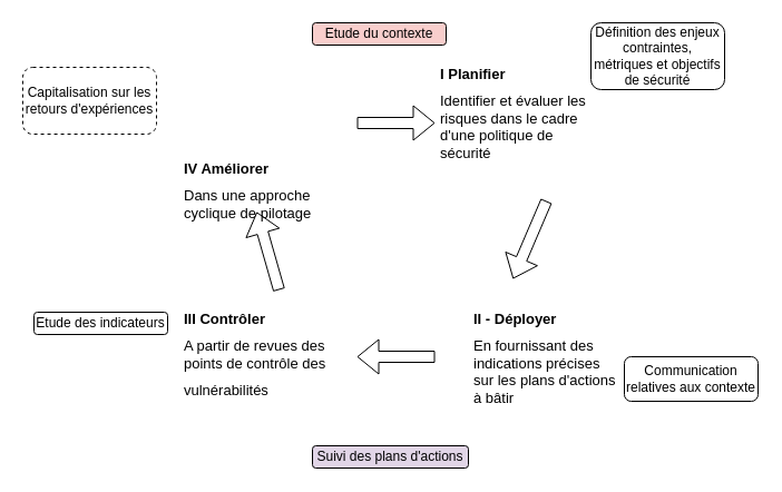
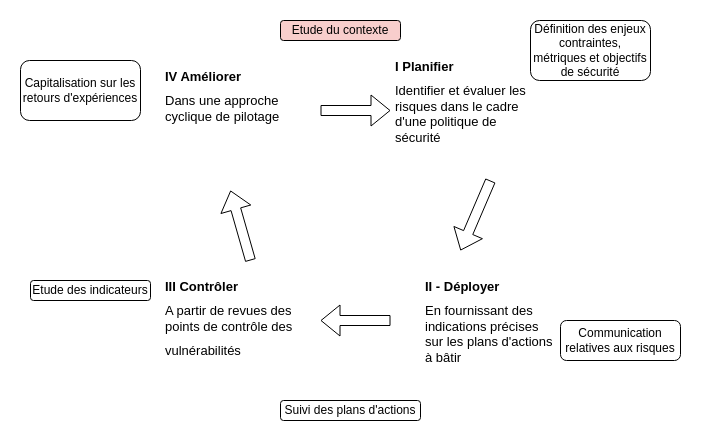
- <mxCell id="15" value="Capitalisation sur les retours d'expériences" style="rounded=1;whiteSpace=wrap;html=1;fontSize=12;dashed=1;" vertex="1" parent="1"><mxGeometry x="20" y="60" width="120" height="60" as="geometry" /></mxCell>
+ <mxCell id="15" value="Capitalisation sur les retours d'expériences" style="rounded=1;whiteSpace=wrap;html=1;fontSize=12;" vertex="1" parent="1"><mxGeometry x="20" y="60" width="120" height="60" as="geometry" /></mxCell>
- <mxCell id="9" value="&lt;h1 style=&quot;font-size: 13px;&quot;&gt;&lt;span style=&quot;background-color: initial;&quot;&gt;&lt;font style=&quot;font-size: 13px;&quot;&gt;IV Améliorer&lt;/font&gt;&lt;/span&gt;&lt;/h1&gt;&lt;h1 style=&quot;font-size: 13px;&quot;&gt;&lt;span style=&quot;font-weight: 400;&quot;&gt;Dans une approche cyclique de pilotage&lt;/span&gt;&lt;/h1&gt;" style="text;html=1;strokeColor=none;fillColor=none;spacing=5;spacingTop=-20;whiteSpace=wrap;overflow=hidden;rounded=0;" vertex="1" parent="1"><mxGeometry x="160" y="145" width="140" height="90" as="geometry" /></mxCell>
+ <mxCell id="9" value="&lt;h1 style=&quot;font-size: 13px;&quot;&gt;&lt;span style=&quot;background-color: initial;&quot;&gt;&lt;font style=&quot;font-size: 13px;&quot;&gt;IV Améliorer&lt;/font&gt;&lt;/span&gt;&lt;/h1&gt;&lt;h1 style=&quot;font-size: 13px;&quot;&gt;&lt;span style=&quot;font-weight: 400;&quot;&gt;Dans une approche cyclique de pilotage&lt;/span&gt;&lt;/h1&gt;" style="text;html=1;strokeColor=none;fillColor=none;spacing=5;spacingTop=-20;whiteSpace=wrap;overflow=hidden;rounded=0;" vertex="1" parent="1"><mxGeometry x="160" y="70" width="140" height="90" as="geometry" /></mxCell>
- <mxCell id="12" value="Communication relatives aux contexte" style="rounded=1;whiteSpace=wrap;html=1;fontSize=12;" vertex="1" parent="1"><mxGeometry x="560" y="320" width="120" height="40" as="geometry" /></mxCell>
+ <mxCell id="12" value="Communication relatives aux risques" style="rounded=1;whiteSpace=wrap;html=1;fontSize=12;" vertex="1" parent="1"><mxGeometry x="560" y="320" width="120" height="40" as="geometry" /></mxCell>
- <mxCell id="13" value="Suivi des plans d'actions" style="rounded=1;whiteSpace=wrap;html=1;fontSize=12;fillColor=#e1d5e7;" vertex="1" parent="1"><mxGeometry x="280" y="400" width="140" height="20" as="geometry" /></mxCell>
+ <mxCell id="13" value="Suivi des plans d'actions" style="rounded=1;whiteSpace=wrap;html=1;fontSize=12;" vertex="1" parent="1"><mxGeometry x="280" y="400" width="140" height="20" as="geometry" /></mxCell>
